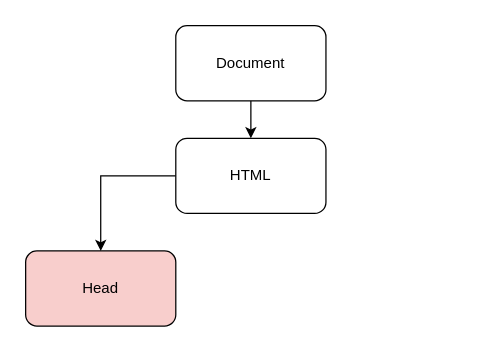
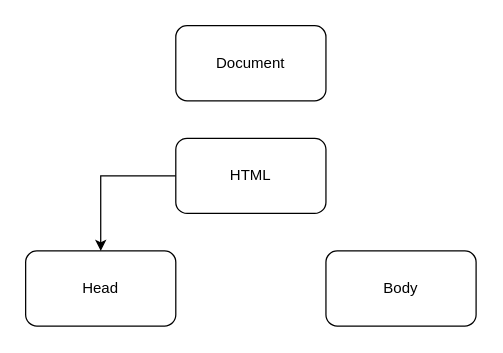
- <mxCell id="2" style="edgeStyle=orthogonalEdgeStyle;rounded=0;orthogonalLoop=1;jettySize=auto;html=1;" edge="1" parent="1" source="3" target="5"><mxGeometry relative="1" as="geometry" /></mxCell>
- <mxCell id="6" value="Head" style="rounded=1;whiteSpace=wrap;html=1;fillColor=#f8cecc;" vertex="1" parent="1"><mxGeometry x="20" y="200" width="120" height="60" as="geometry" /></mxCell>
+ <mxCell id="6" value="Head" style="rounded=1;whiteSpace=wrap;html=1;" vertex="1" parent="1"><mxGeometry x="20" y="200" width="120" height="60" as="geometry" /></mxCell>
+ <mxCell id="7" value="Body" style="rounded=1;whiteSpace=wrap;html=1;" vertex="1" parent="1"><mxGeometry x="260" y="200" width="120" height="60" as="geometry" /></mxCell>
